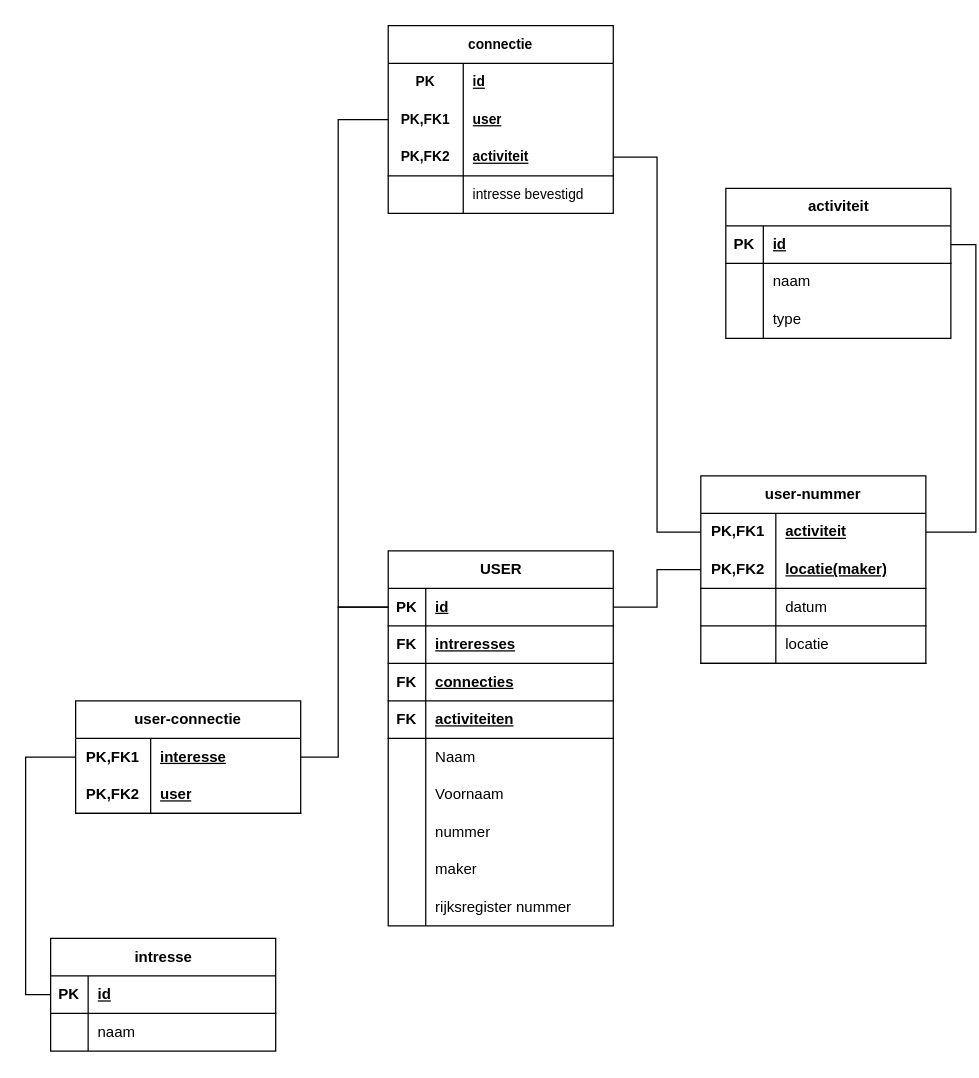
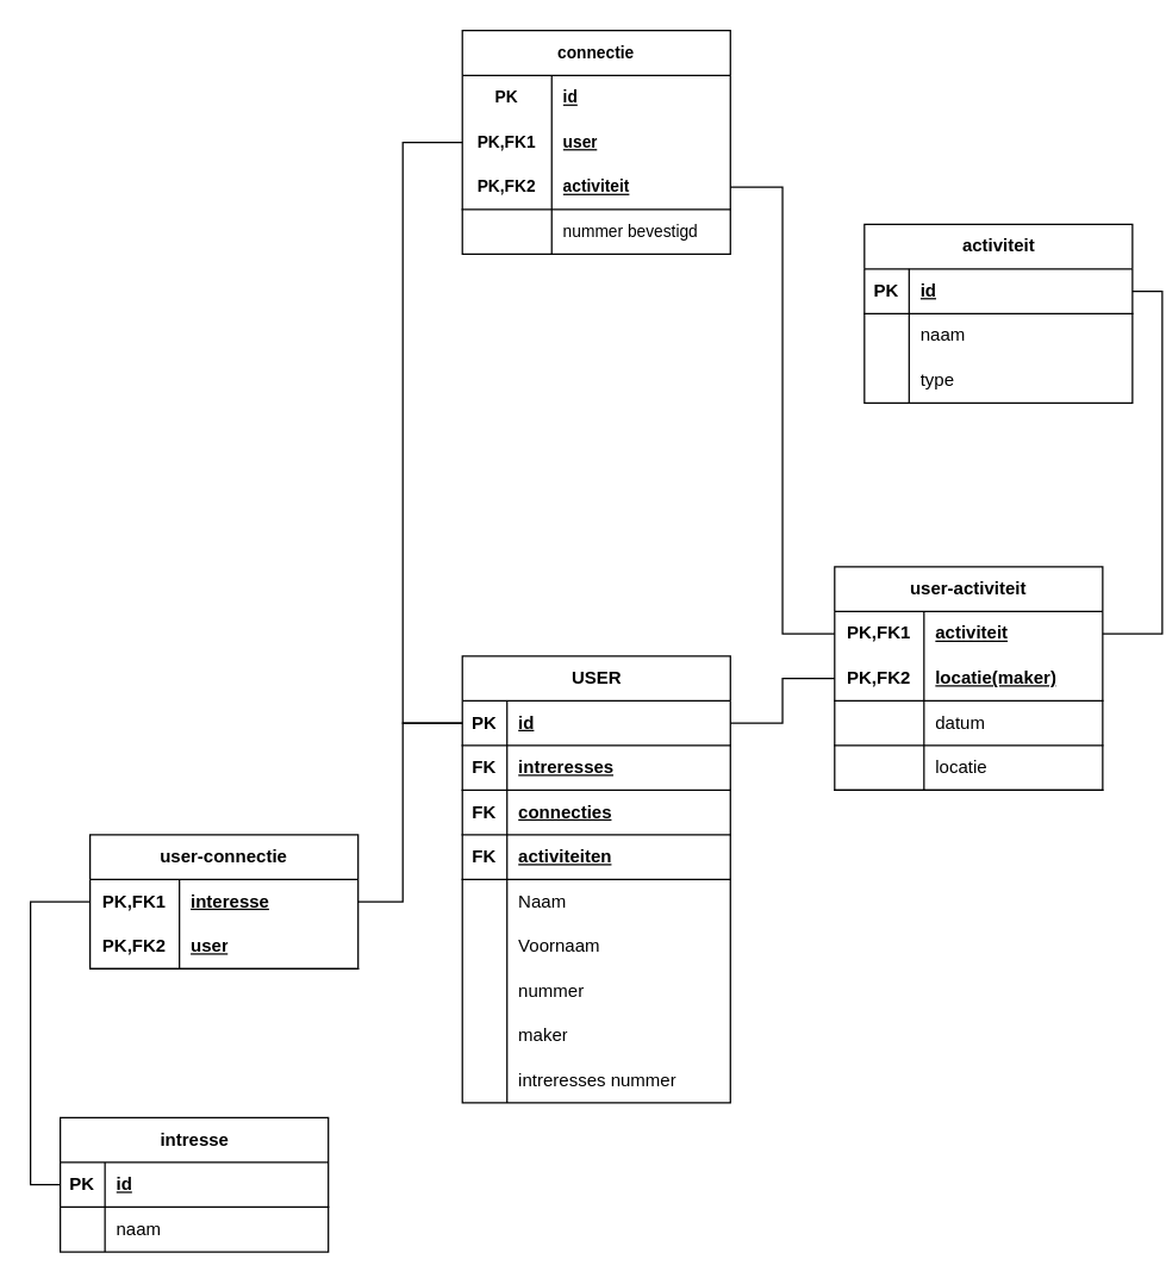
- <mxCell id="83" value="intresse bevestigd" style="shape=partialRectangle;connectable=0;fillColor=none;top=0;left=0;bottom=0;right=0;align=left;spacingLeft=6;overflow=hidden;html=1;whiteSpace=wrap;fontFamily=Helvetica;fontSize=11;fontColor=default;labelBackgroundColor=default;" vertex="1" parent="81"><mxGeometry x="60" width="120" height="30" as="geometry"><mxRectangle width="120" height="30" as="alternateBounds" /></mxGeometry></mxCell>
+ <mxCell id="83" value="nummer bevestigd" style="shape=partialRectangle;connectable=0;fillColor=none;top=0;left=0;bottom=0;right=0;align=left;spacingLeft=6;overflow=hidden;html=1;whiteSpace=wrap;fontFamily=Helvetica;fontSize=11;fontColor=default;labelBackgroundColor=default;" vertex="1" parent="81"><mxGeometry x="60" width="120" height="30" as="geometry"><mxRectangle width="120" height="30" as="alternateBounds" /></mxGeometry></mxCell>
- <mxCell id="56" value="user-nummer" style="shape=table;startSize=30;container=1;collapsible=1;childLayout=tableLayout;fixedRows=1;rowLines=0;fontStyle=1;align=center;resizeLast=1;html=1;whiteSpace=wrap;" vertex="1" parent="1"><mxGeometry x="560" y="380" width="180" height="150" as="geometry" /></mxCell>
+ <mxCell id="56" value="user-activiteit" style="shape=table;startSize=30;container=1;collapsible=1;childLayout=tableLayout;fixedRows=1;rowLines=0;fontStyle=1;align=center;resizeLast=1;html=1;whiteSpace=wrap;" vertex="1" parent="1"><mxGeometry x="560" y="380" width="180" height="150" as="geometry" /></mxCell>
- <mxCell id="29" value="rijksregister nummer" style="shape=partialRectangle;connectable=0;fillColor=none;top=0;left=0;bottom=0;right=0;align=left;spacingLeft=6;overflow=hidden;whiteSpace=wrap;html=1;" vertex="1" parent="27"><mxGeometry x="30" width="150" height="30" as="geometry"><mxRectangle width="150" height="30" as="alternateBounds" /></mxGeometry></mxCell>
+ <mxCell id="29" value="intreresses nummer" style="shape=partialRectangle;connectable=0;fillColor=none;top=0;left=0;bottom=0;right=0;align=left;spacingLeft=6;overflow=hidden;whiteSpace=wrap;html=1;" vertex="1" parent="27"><mxGeometry x="30" width="150" height="30" as="geometry"><mxRectangle width="150" height="30" as="alternateBounds" /></mxGeometry></mxCell>
